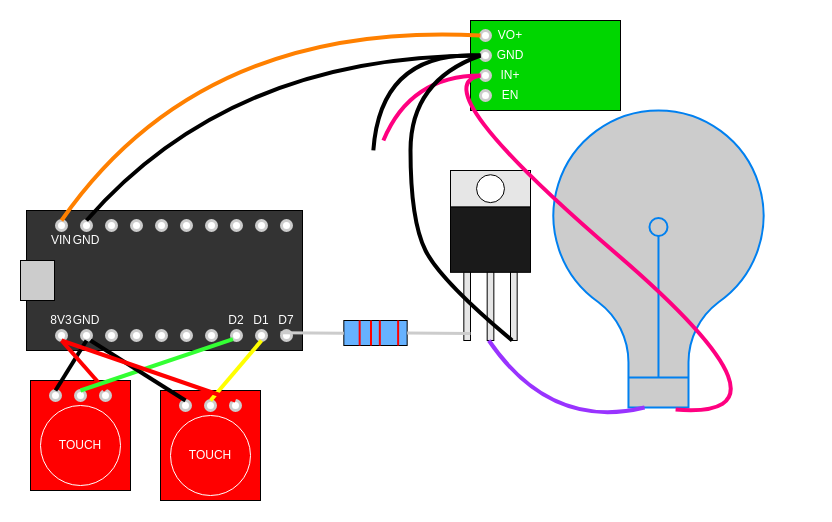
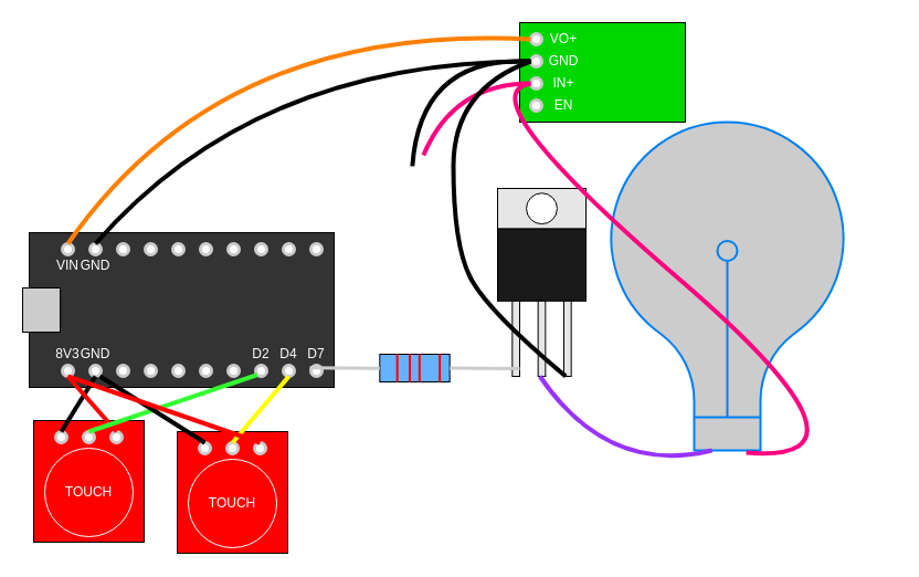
- <mxCell id="47" value="D1" style="text;html=1;strokeColor=none;fillColor=none;align=center;verticalAlign=middle;whiteSpace=wrap;rounded=0;fontColor=#FFFFFF;" parent="20" vertex="1"><mxGeometry x="224.13" y="100" width="33.75" height="20" as="geometry" /></mxCell>
+ <mxCell id="47" value="D4" style="text;html=1;strokeColor=none;fillColor=none;align=center;verticalAlign=middle;whiteSpace=wrap;rounded=0;fontColor=#FFFFFF;" parent="20" vertex="1"><mxGeometry x="224.13" y="100" width="33.75" height="20" as="geometry" /></mxCell>
